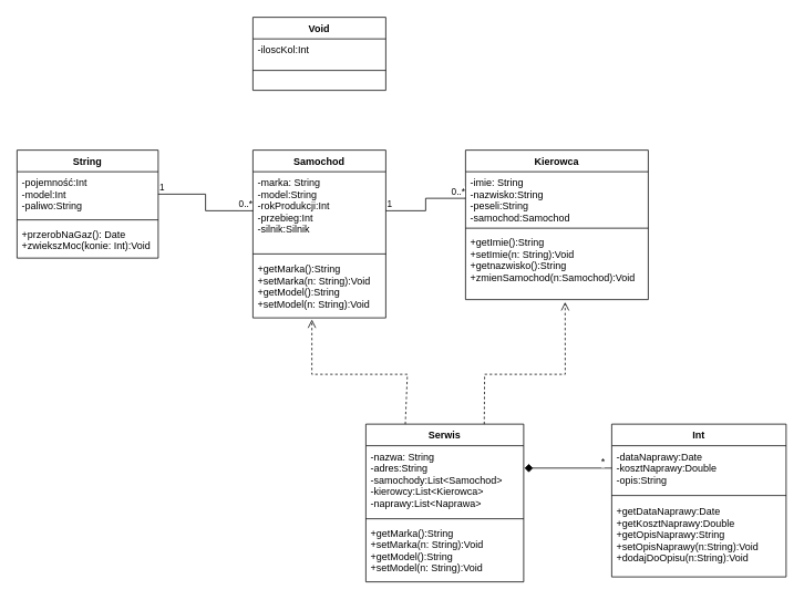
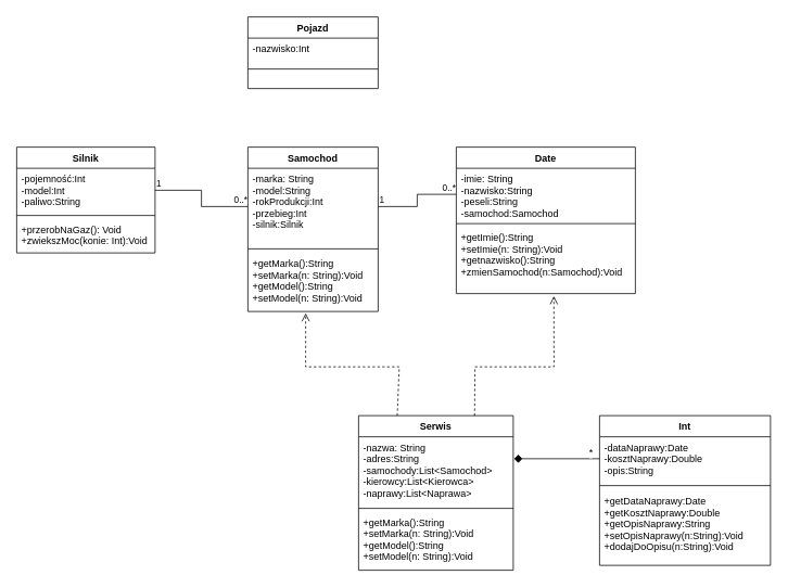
- <mxCell id="22" value="Void" style="swimlane;fontStyle=1;align=center;verticalAlign=top;childLayout=stackLayout;horizontal=1;startSize=26;horizontalStack=0;resizeParent=1;resizeParentMax=0;resizeLast=0;collapsible=1;marginBottom=0;labelBackgroundColor=default;labelBorderColor=none;" vertex="1" parent="1"><mxGeometry x="304" y="20" width="160" height="88" as="geometry" /></mxCell>
+ <mxCell id="22" value="Pojazd" style="swimlane;fontStyle=1;align=center;verticalAlign=top;childLayout=stackLayout;horizontal=1;startSize=26;horizontalStack=0;resizeParent=1;resizeParentMax=0;resizeLast=0;collapsible=1;marginBottom=0;labelBackgroundColor=default;labelBorderColor=none;" vertex="1" parent="1"><mxGeometry x="304" y="20" width="160" height="88" as="geometry" /></mxCell>
- <mxCell id="23" value="-iloscKol:Int" style="text;strokeColor=none;fillColor=none;align=left;verticalAlign=top;spacingLeft=4;spacingRight=4;overflow=hidden;rotatable=0;points=[[0,0.5],[1,0.5]];portConstraint=eastwest;labelBackgroundColor=default;labelBorderColor=none;" vertex="1" parent="22"><mxGeometry y="26" width="160" height="14" as="geometry" /></mxCell>
+ <mxCell id="23" value="-nazwisko:Int" style="text;strokeColor=none;fillColor=none;align=left;verticalAlign=top;spacingLeft=4;spacingRight=4;overflow=hidden;rotatable=0;points=[[0,0.5],[1,0.5]];portConstraint=eastwest;labelBackgroundColor=default;labelBorderColor=none;" vertex="1" parent="22"><mxGeometry y="26" width="160" height="14" as="geometry" /></mxCell>
- <mxCell id="6" value="String" style="swimlane;fontStyle=1;align=center;verticalAlign=top;childLayout=stackLayout;horizontal=1;startSize=26;horizontalStack=0;resizeParent=1;resizeParentMax=0;resizeLast=0;collapsible=1;marginBottom=0;labelBackgroundColor=default;labelBorderColor=none;" vertex="1" parent="1"><mxGeometry x="20" y="180" width="170" height="130" as="geometry" /></mxCell>
+ <mxCell id="6" value="Silnik" style="swimlane;fontStyle=1;align=center;verticalAlign=top;childLayout=stackLayout;horizontal=1;startSize=26;horizontalStack=0;resizeParent=1;resizeParentMax=0;resizeLast=0;collapsible=1;marginBottom=0;labelBackgroundColor=default;labelBorderColor=none;" vertex="1" parent="1"><mxGeometry x="20" y="180" width="170" height="130" as="geometry" /></mxCell>
- <mxCell id="10" value="Kierowca" style="swimlane;fontStyle=1;align=center;verticalAlign=top;childLayout=stackLayout;horizontal=1;startSize=26;horizontalStack=0;resizeParent=1;resizeParentMax=0;resizeLast=0;collapsible=1;marginBottom=0;labelBackgroundColor=default;labelBorderColor=none;" vertex="1" parent="1"><mxGeometry x="560" y="180" width="220" height="180" as="geometry" /></mxCell>
+ <mxCell id="10" value="Date" style="swimlane;fontStyle=1;align=center;verticalAlign=top;childLayout=stackLayout;horizontal=1;startSize=26;horizontalStack=0;resizeParent=1;resizeParentMax=0;resizeLast=0;collapsible=1;marginBottom=0;labelBackgroundColor=default;labelBorderColor=none;" vertex="1" parent="1"><mxGeometry x="560" y="180" width="220" height="180" as="geometry" /></mxCell>
- <mxCell id="9" value="+przerobNaGaz(): Date&#10;+zwiekszMoc(konie: Int):Void" style="text;strokeColor=none;fillColor=none;align=left;verticalAlign=top;spacingLeft=4;spacingRight=4;overflow=hidden;rotatable=0;points=[[0,0.5],[1,0.5]];portConstraint=eastwest;labelBackgroundColor=default;labelBorderColor=none;" vertex="1" parent="6"><mxGeometry y="88" width="170" height="42" as="geometry" /></mxCell>
+ <mxCell id="9" value="+przerobNaGaz(): Void&#10;+zwiekszMoc(konie: Int):Void" style="text;strokeColor=none;fillColor=none;align=left;verticalAlign=top;spacingLeft=4;spacingRight=4;overflow=hidden;rotatable=0;points=[[0,0.5],[1,0.5]];portConstraint=eastwest;labelBackgroundColor=default;labelBorderColor=none;" vertex="1" parent="6"><mxGeometry y="88" width="170" height="42" as="geometry" /></mxCell>
